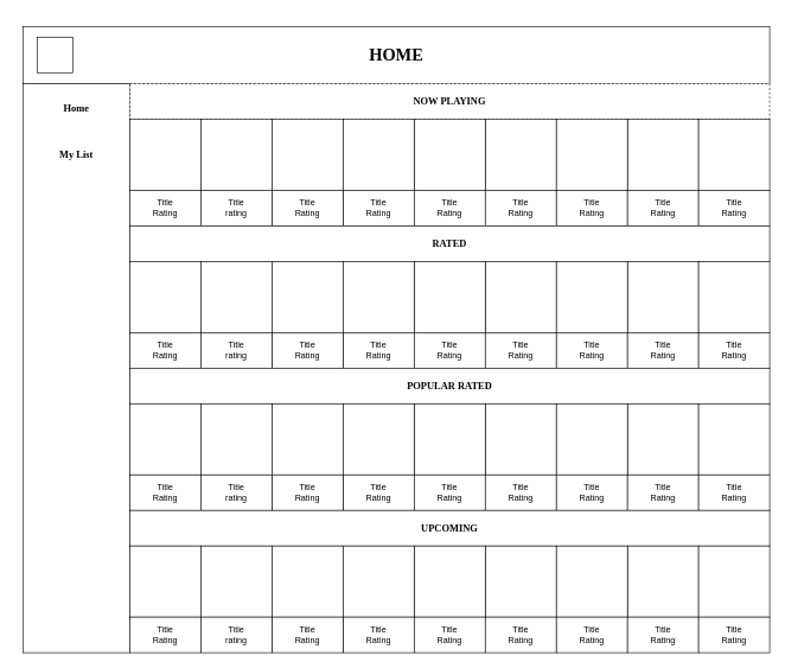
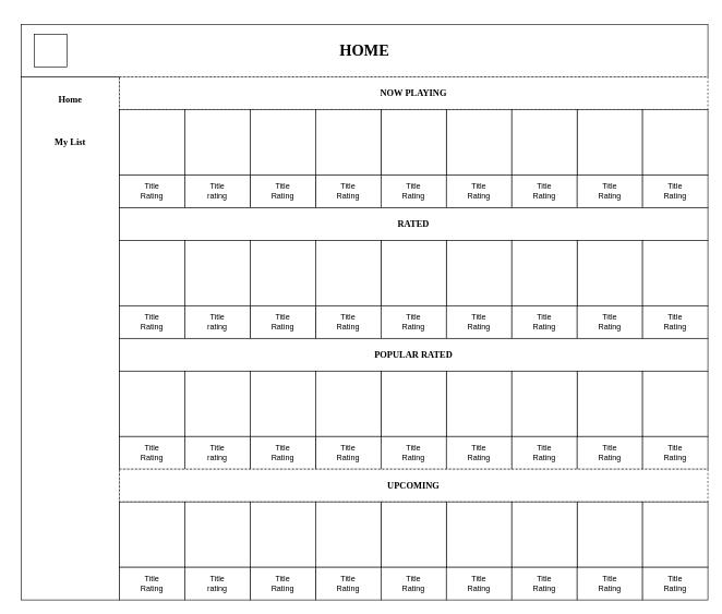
- <mxCell id="64" value="&lt;h3&gt;&lt;font face=&quot;Times New Roman&quot;&gt;UPCOMING&lt;/font&gt;&lt;/h3&gt;" style="rounded=0;whiteSpace=wrap;html=1;" vertex="1" parent="1"><mxGeometry x="182" y="717" width="900" height="50" as="geometry" /></mxCell>
+ <mxCell id="64" value="&lt;h3&gt;&lt;font face=&quot;Times New Roman&quot;&gt;UPCOMING&lt;/font&gt;&lt;/h3&gt;" style="rounded=0;whiteSpace=wrap;html=1;dashed=1;" vertex="1" parent="1"><mxGeometry x="182" y="717" width="900" height="50" as="geometry" /></mxCell>
